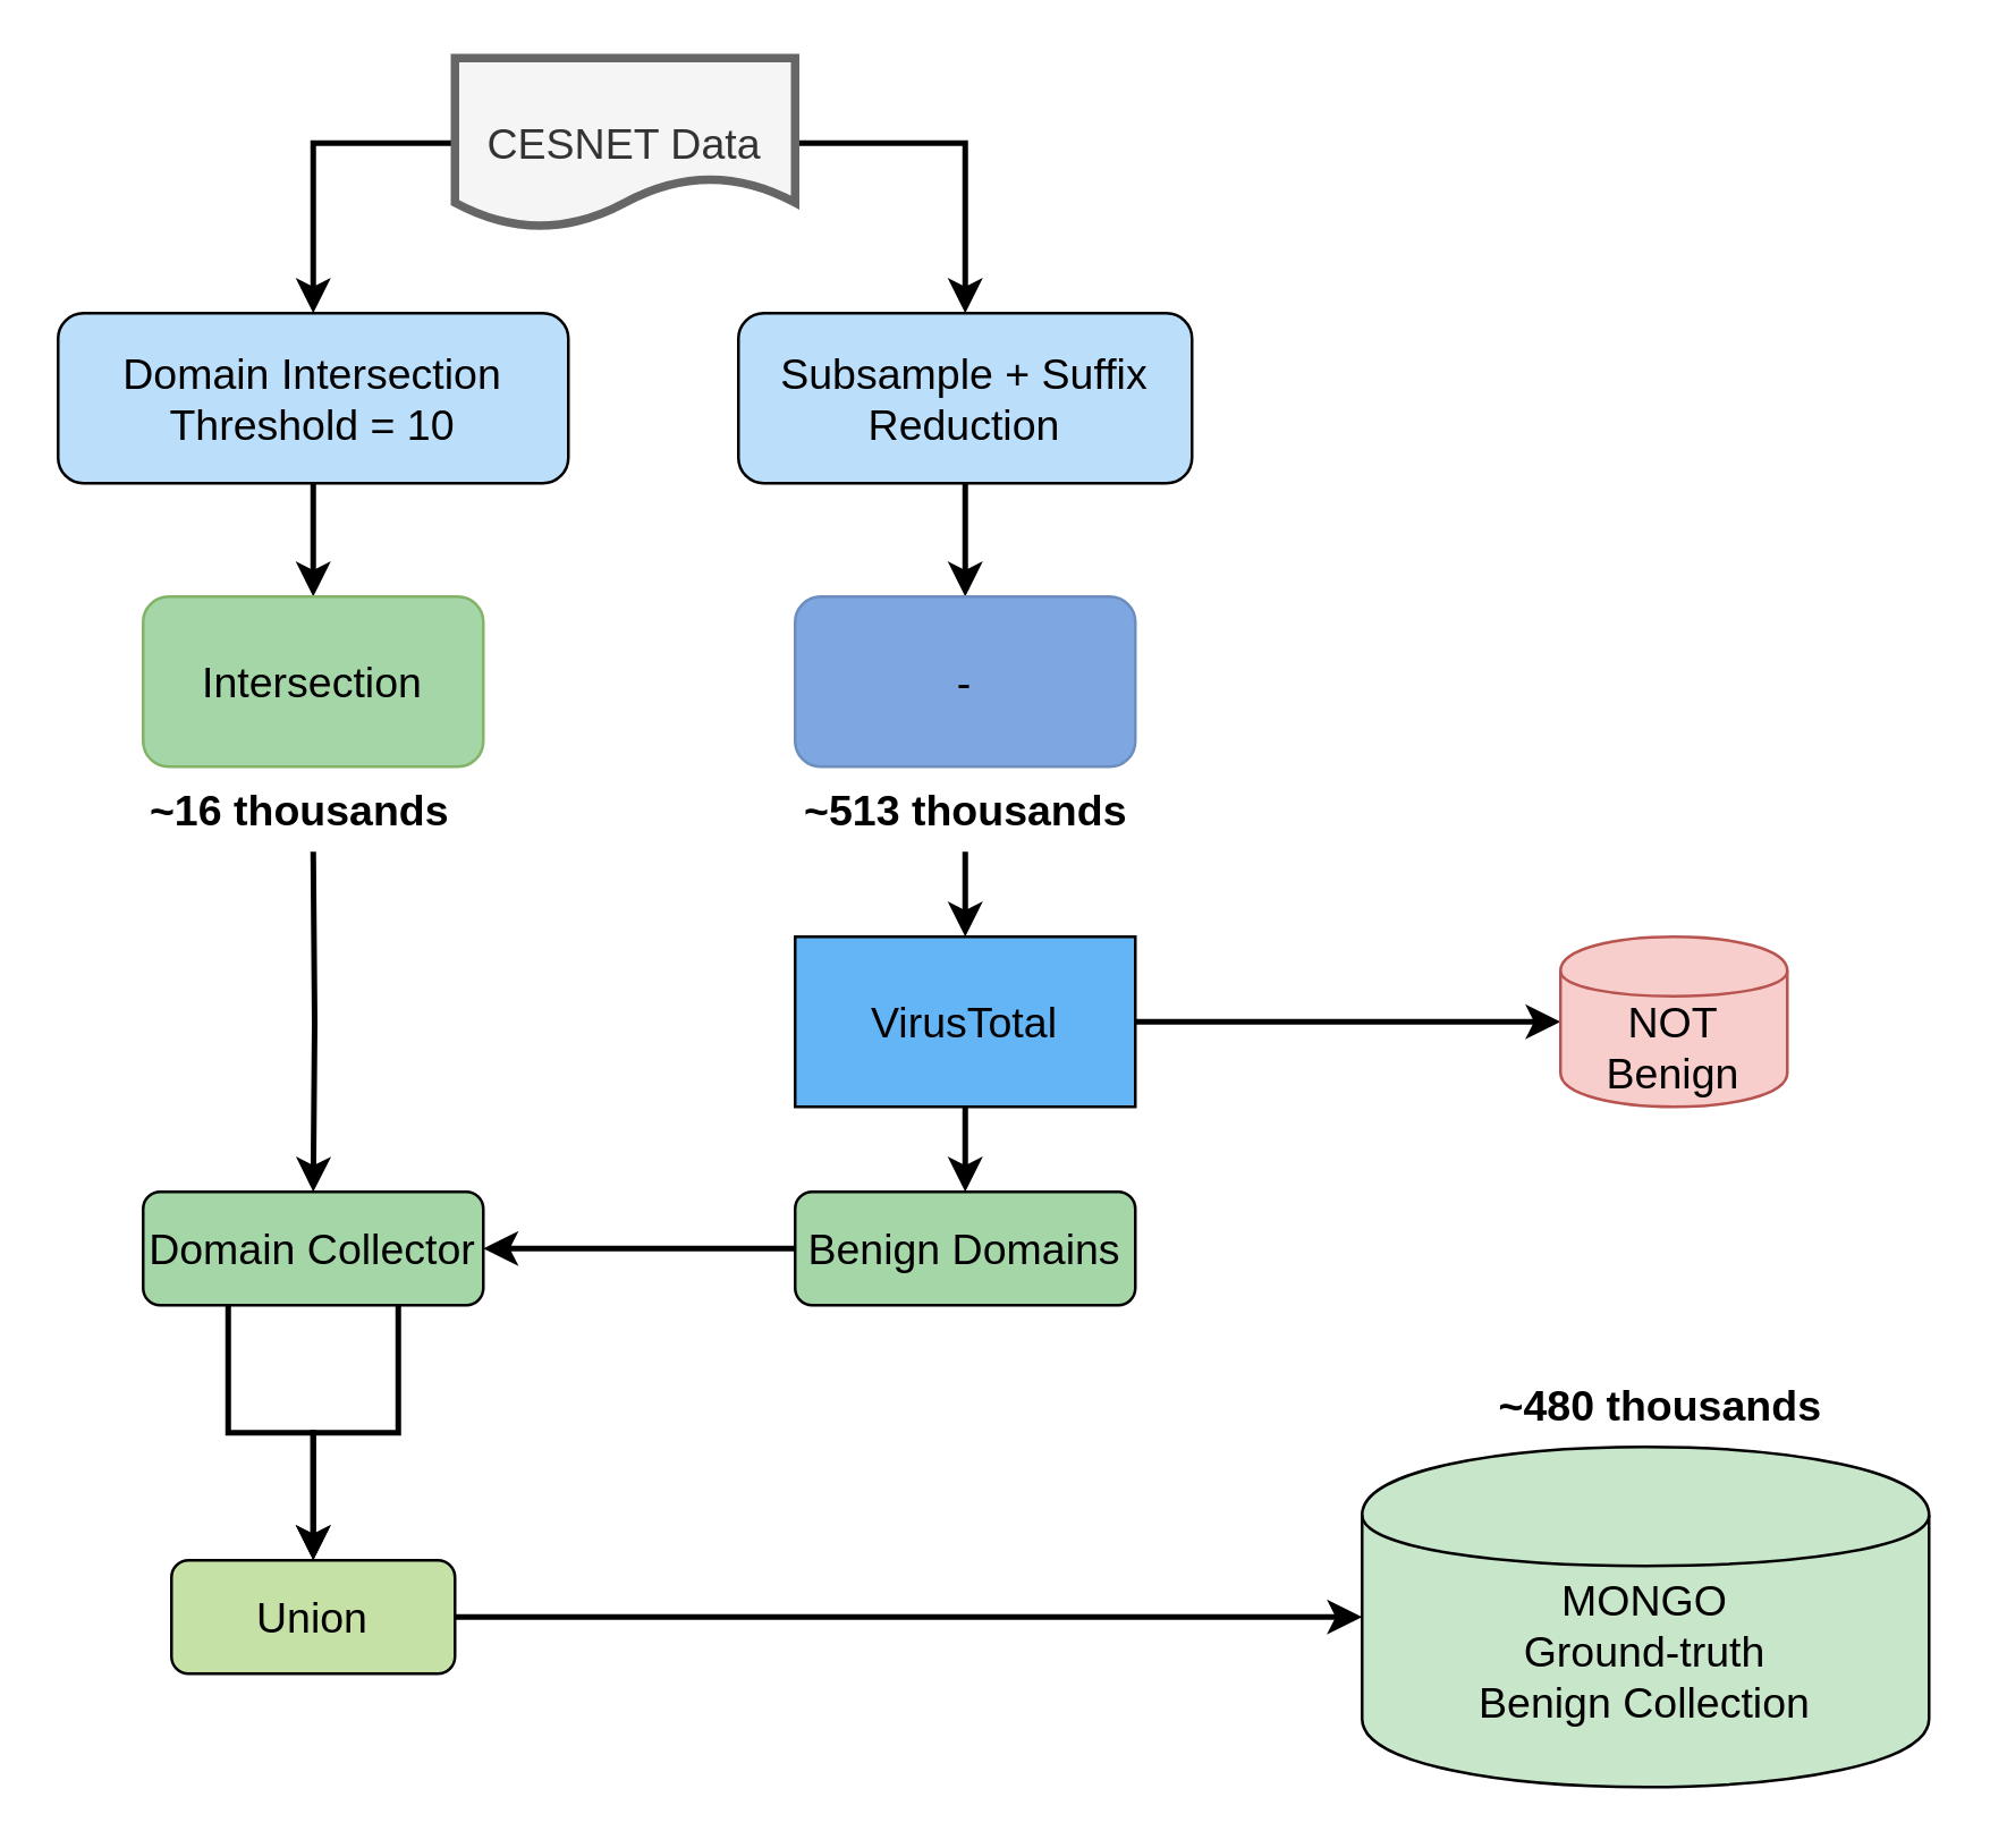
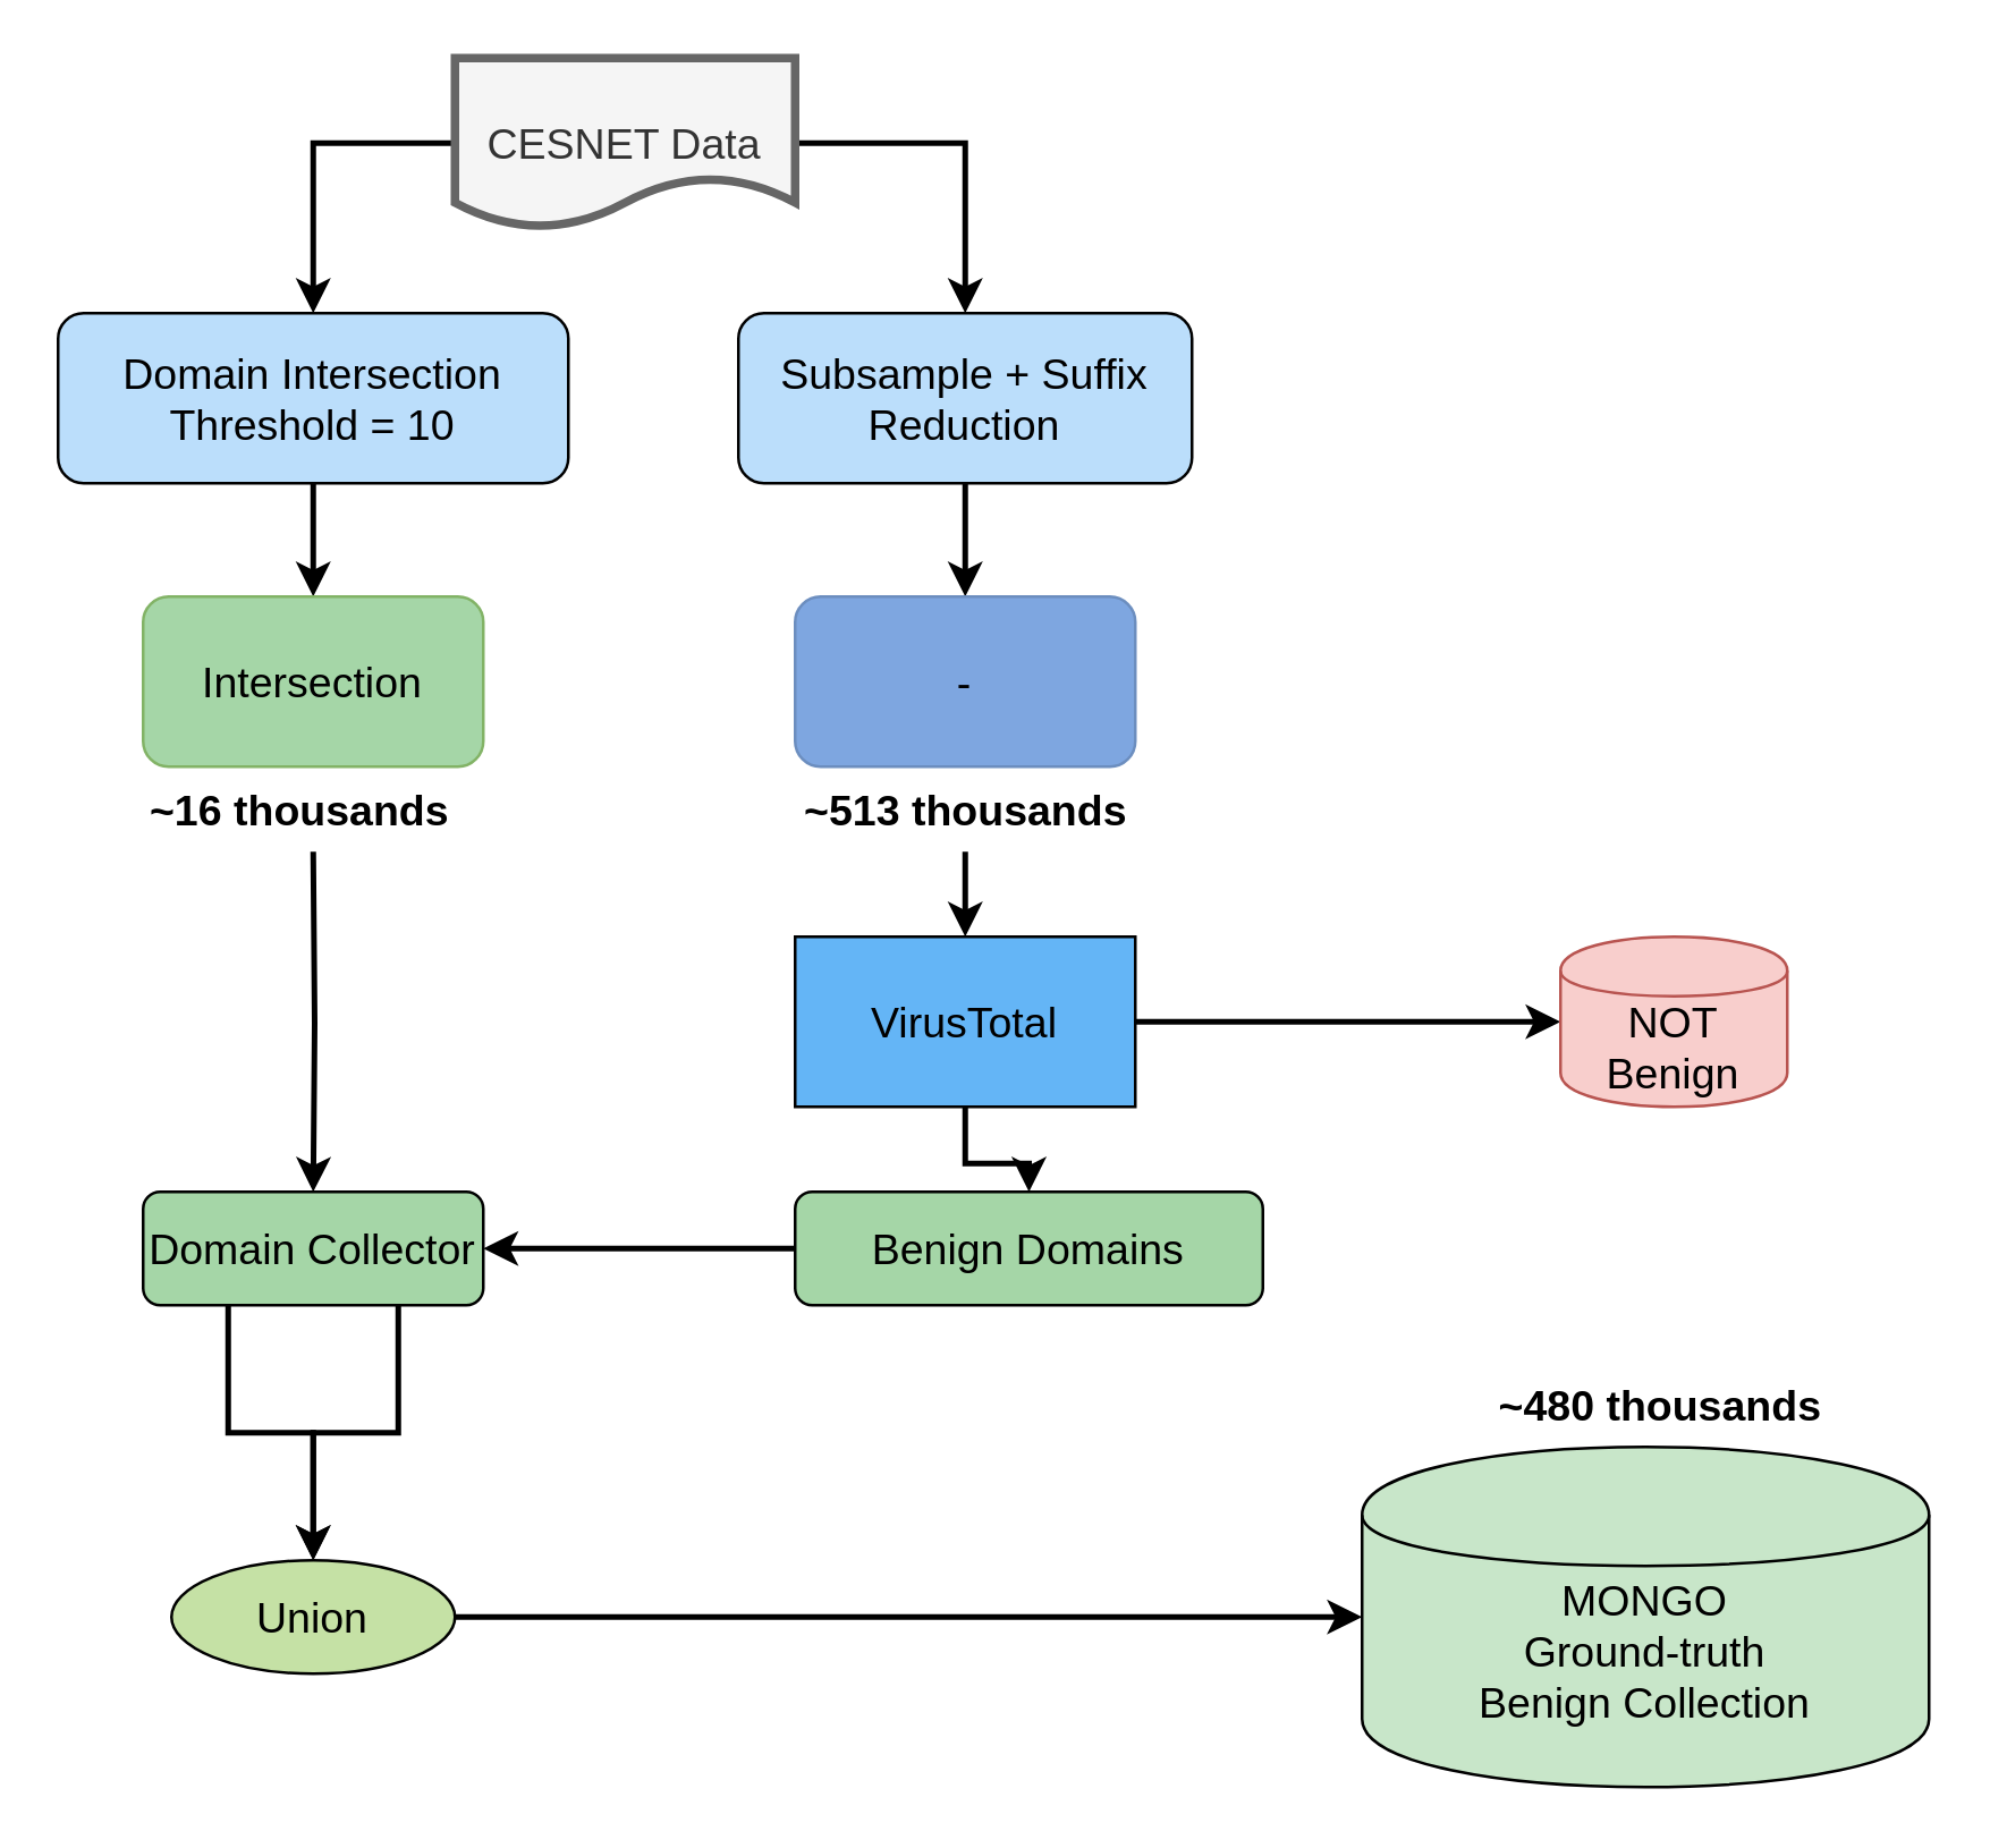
- <mxCell id="17" value="Benign Domains" style="rounded=1;whiteSpace=wrap;html=1;fillColor=#a5d6a7;fontSize=15;fontStyle=0" vertex="1" parent="1"><mxGeometry x="280" y="420" width="120" height="40" as="geometry" /></mxCell>
+ <mxCell id="17" value="Benign Domains" style="rounded=1;whiteSpace=wrap;html=1;fillColor=#a5d6a7;fontSize=15;fontStyle=0" vertex="1" parent="1"><mxGeometry x="280" y="420" width="165" height="40" as="geometry" /></mxCell>
- <mxCell id="19" value="Union" style="rounded=1;whiteSpace=wrap;html=1;fillColor=#c5e1a5;fontSize=15;fontStyle=0;strokeWidth=1;" vertex="1" parent="1"><mxGeometry x="60" y="550" width="100" height="40" as="geometry" /></mxCell>
+ <mxCell id="19" value="Union" style="ellipse;whiteSpace=wrap;html=1;fillColor=#c5e1a5;fontSize=15;fontStyle=0;strokeWidth=1;" vertex="1" parent="1"><mxGeometry x="60" y="550" width="100" height="40" as="geometry" /></mxCell>
